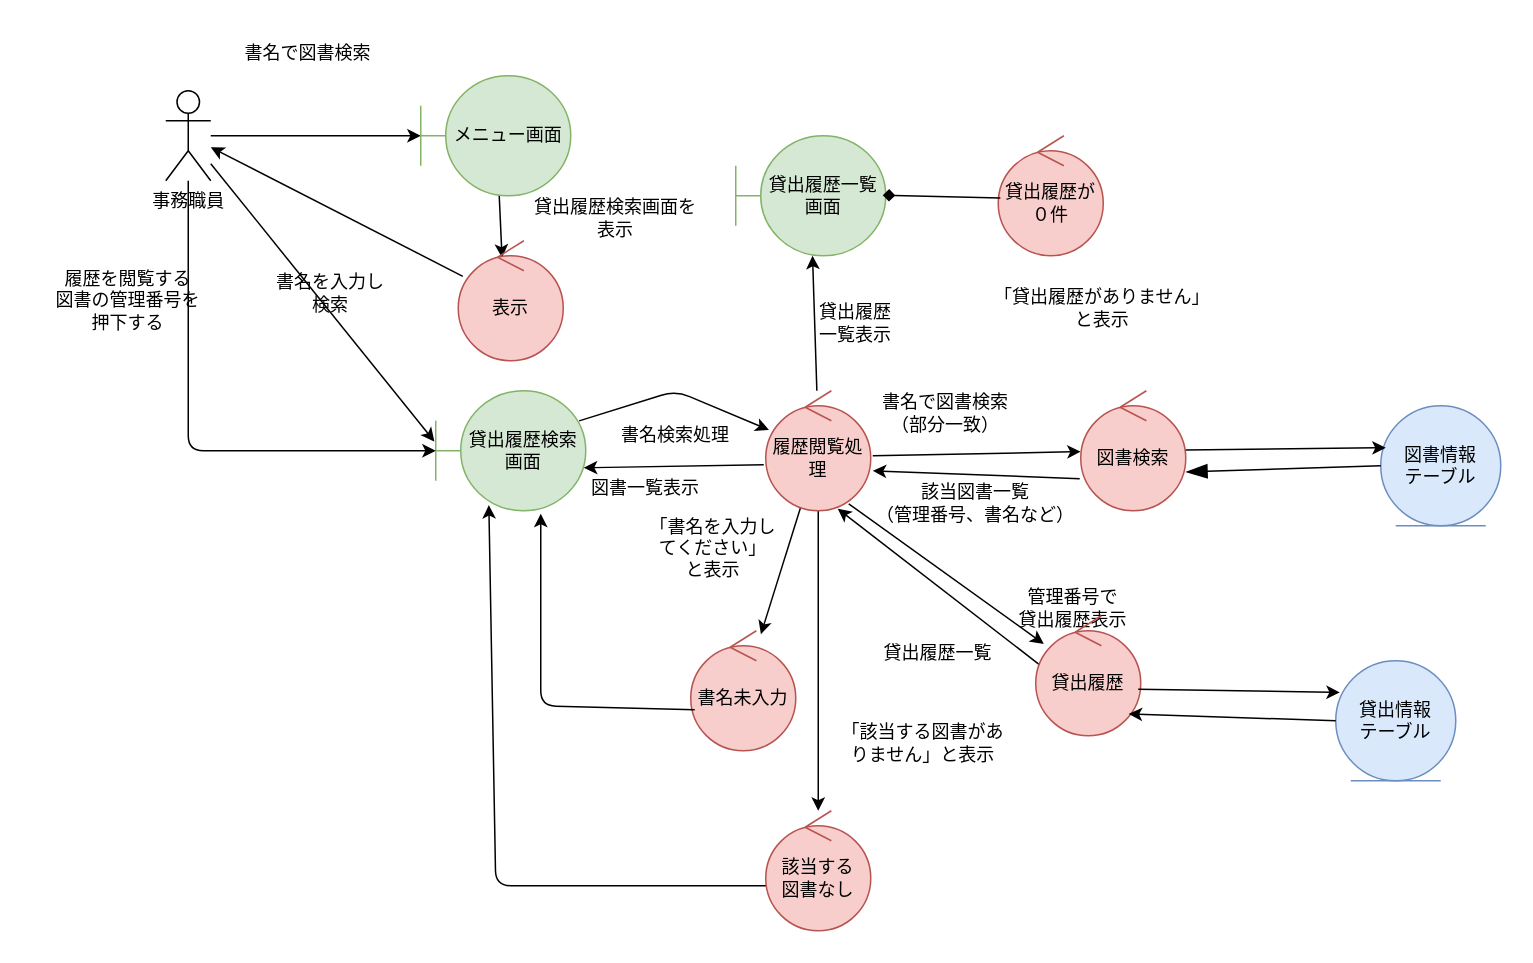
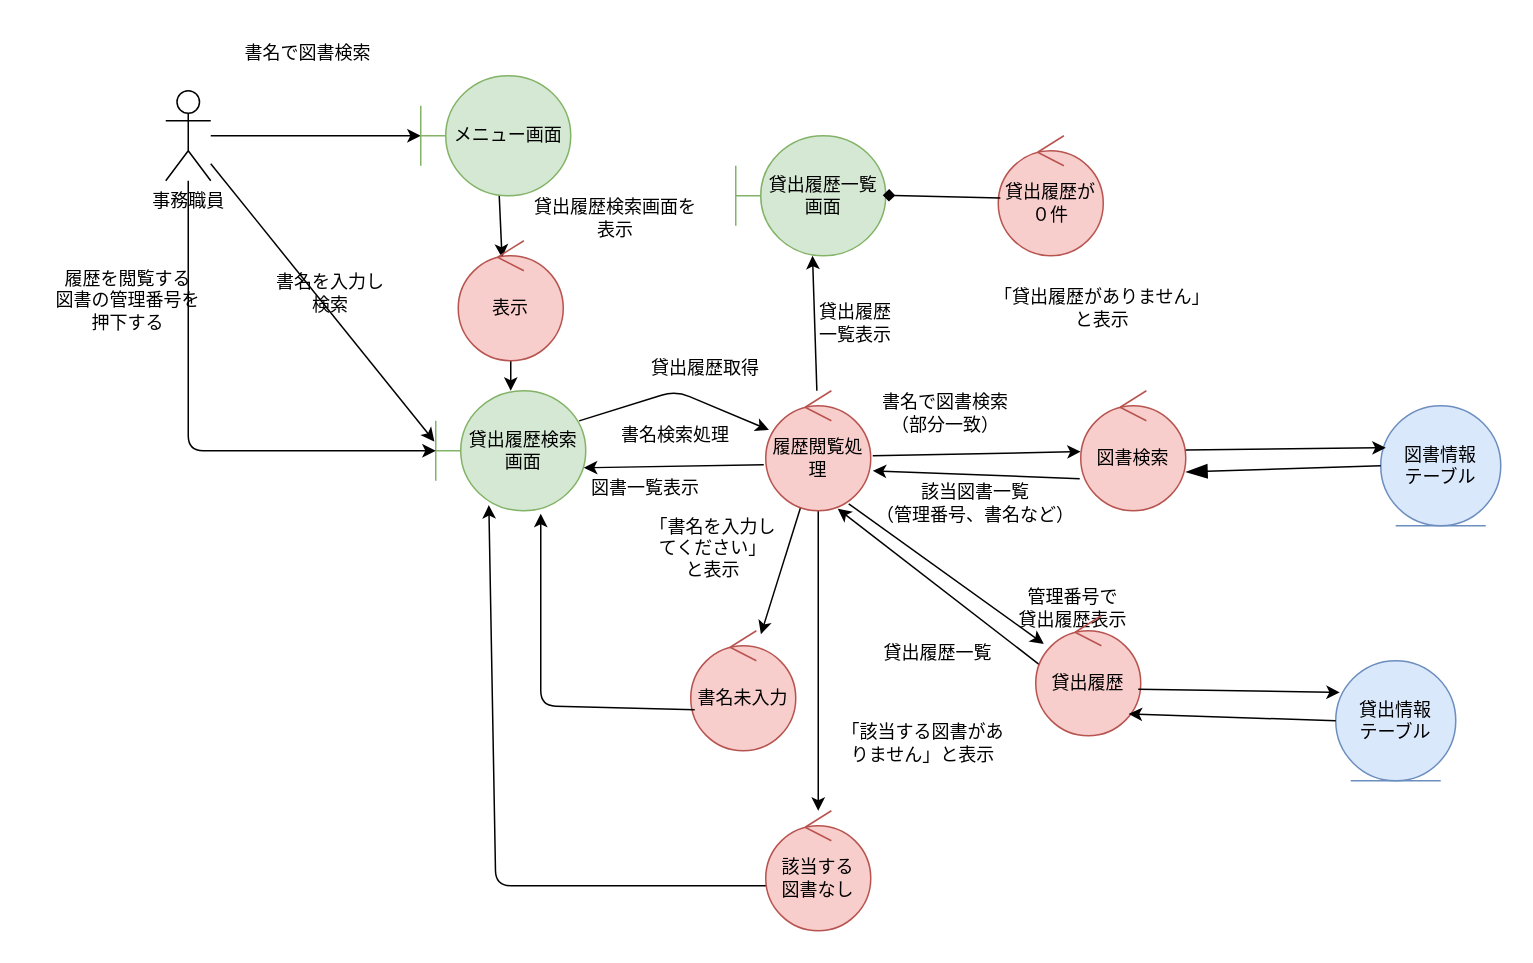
- <mxCell id="43" value="" style="edgeStyle=none;html=1;" edge="1" parent="1" source="44" target="3"><mxGeometry relative="1" as="geometry"><mxPoint x="330" y="250" as="targetPoint" /></mxGeometry></mxCell>
+ <mxCell id="43" value="" style="edgeStyle=none;html=1;" edge="1" parent="1" source="44" target="6"><mxGeometry relative="1" as="geometry"><mxPoint x="330" y="250" as="targetPoint" /></mxGeometry></mxCell>
+ <mxCell id="30" value="&lt;font style=&quot;color: rgb(0, 0, 0);&quot;&gt;貸出履歴取得&lt;/font&gt;" style="text;html=1;align=center;verticalAlign=middle;whiteSpace=wrap;rounded=0;fillColor=none;fontColor=#333333;strokeColor=none;" parent="1" vertex="1"><mxGeometry x="425" y="230" width="90" height="30" as="geometry" /></mxCell>
